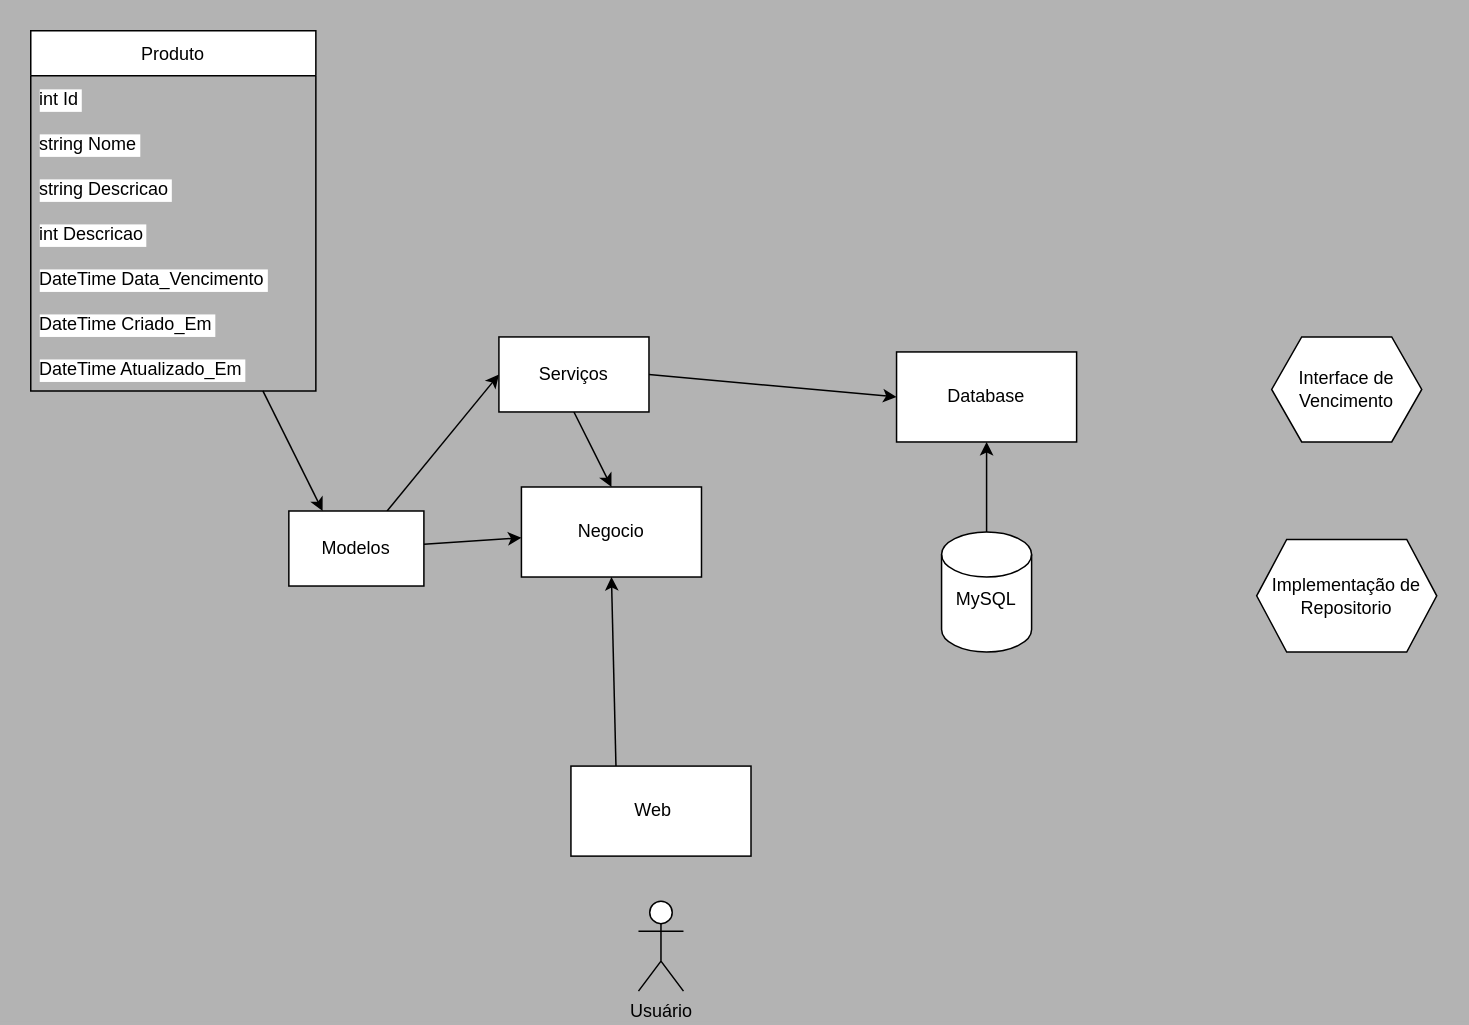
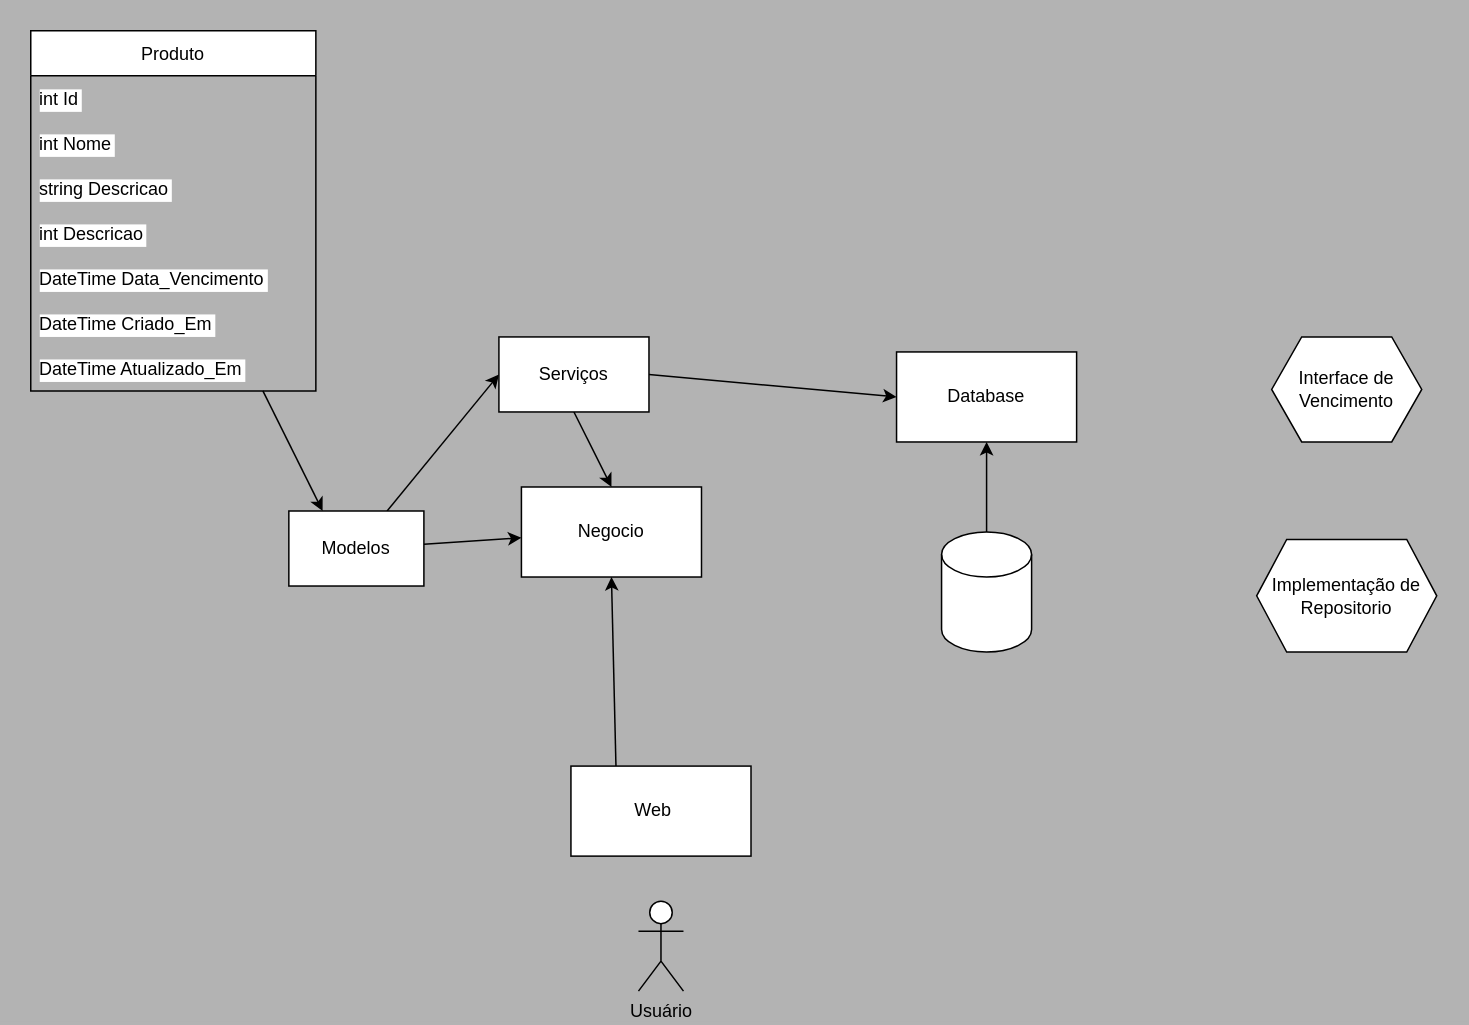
- <mxCell id="28" value="string Nome" style="text;strokeColor=none;fillColor=none;align=left;verticalAlign=middle;spacingLeft=4;spacingRight=4;overflow=hidden;points=[[0,0.5],[1,0.5]];portConstraint=eastwest;rotatable=0;rounded=0;labelBackgroundColor=default;" parent="26" vertex="1"><mxGeometry y="60" width="190" height="30" as="geometry" /></mxCell>
+ <mxCell id="28" value="int Nome" style="text;strokeColor=none;fillColor=none;align=left;verticalAlign=middle;spacingLeft=4;spacingRight=4;overflow=hidden;points=[[0,0.5],[1,0.5]];portConstraint=eastwest;rotatable=0;rounded=0;labelBackgroundColor=default;" parent="26" vertex="1"><mxGeometry y="60" width="190" height="30" as="geometry" /></mxCell>
- <mxCell id="13" value="MySQL" style="text;html=1;strokeColor=none;fillColor=none;align=center;verticalAlign=middle;whiteSpace=wrap;rounded=0;" parent="11" vertex="1"><mxGeometry y="30" width="60" height="30" as="geometry" /></mxCell>
